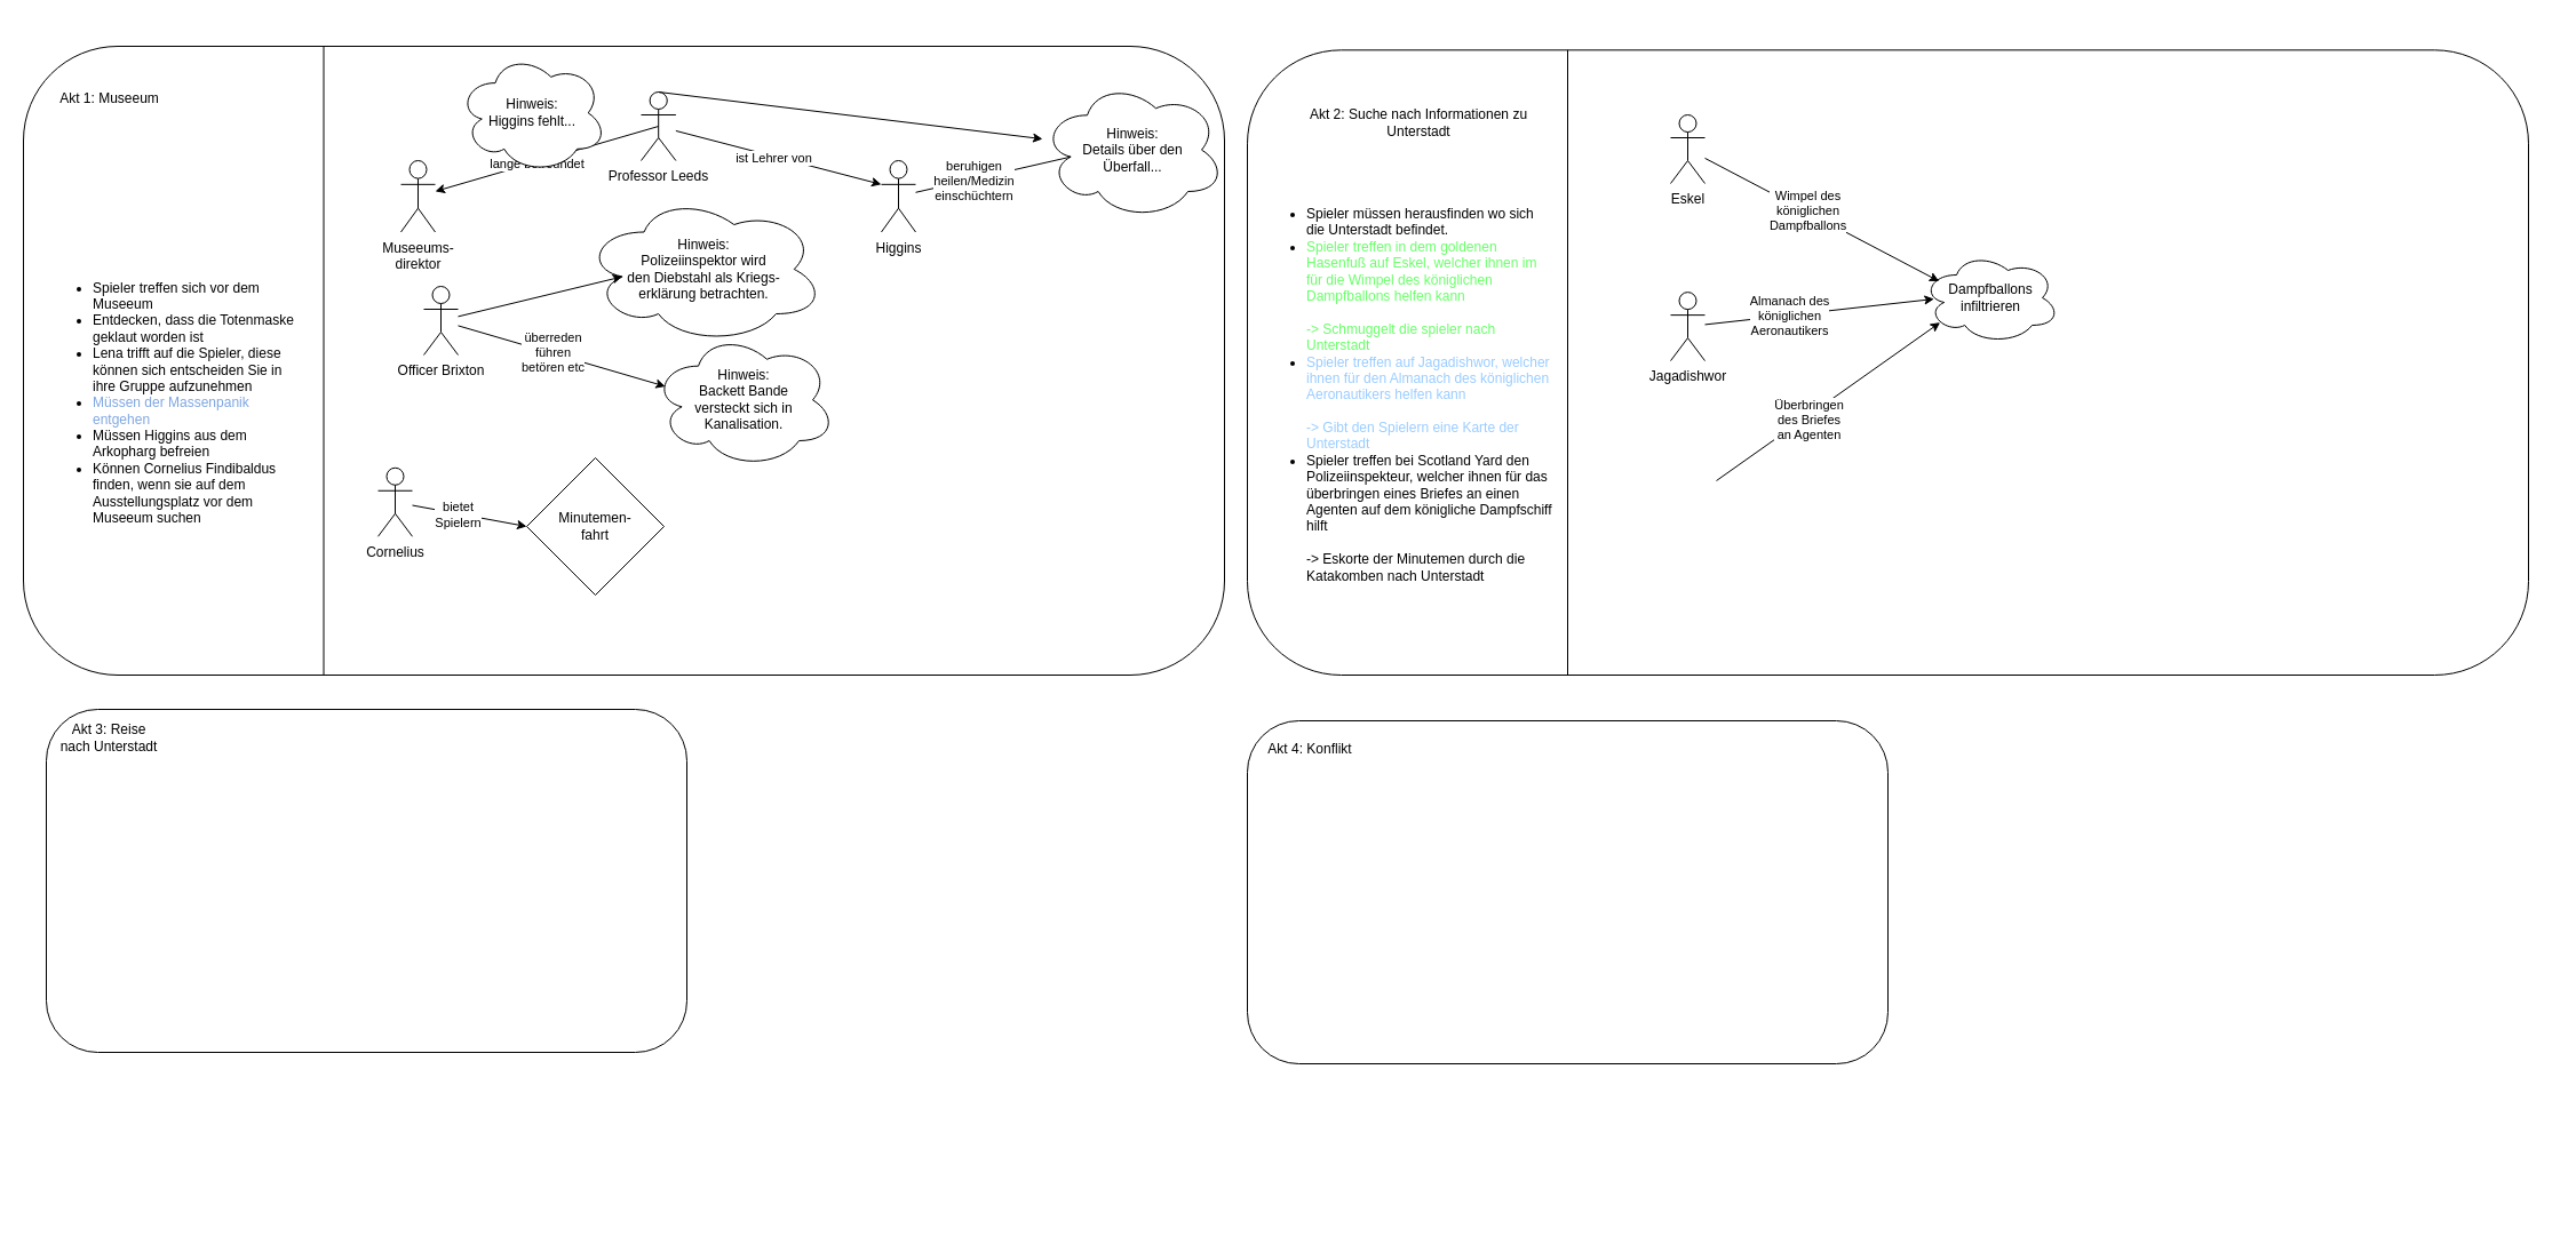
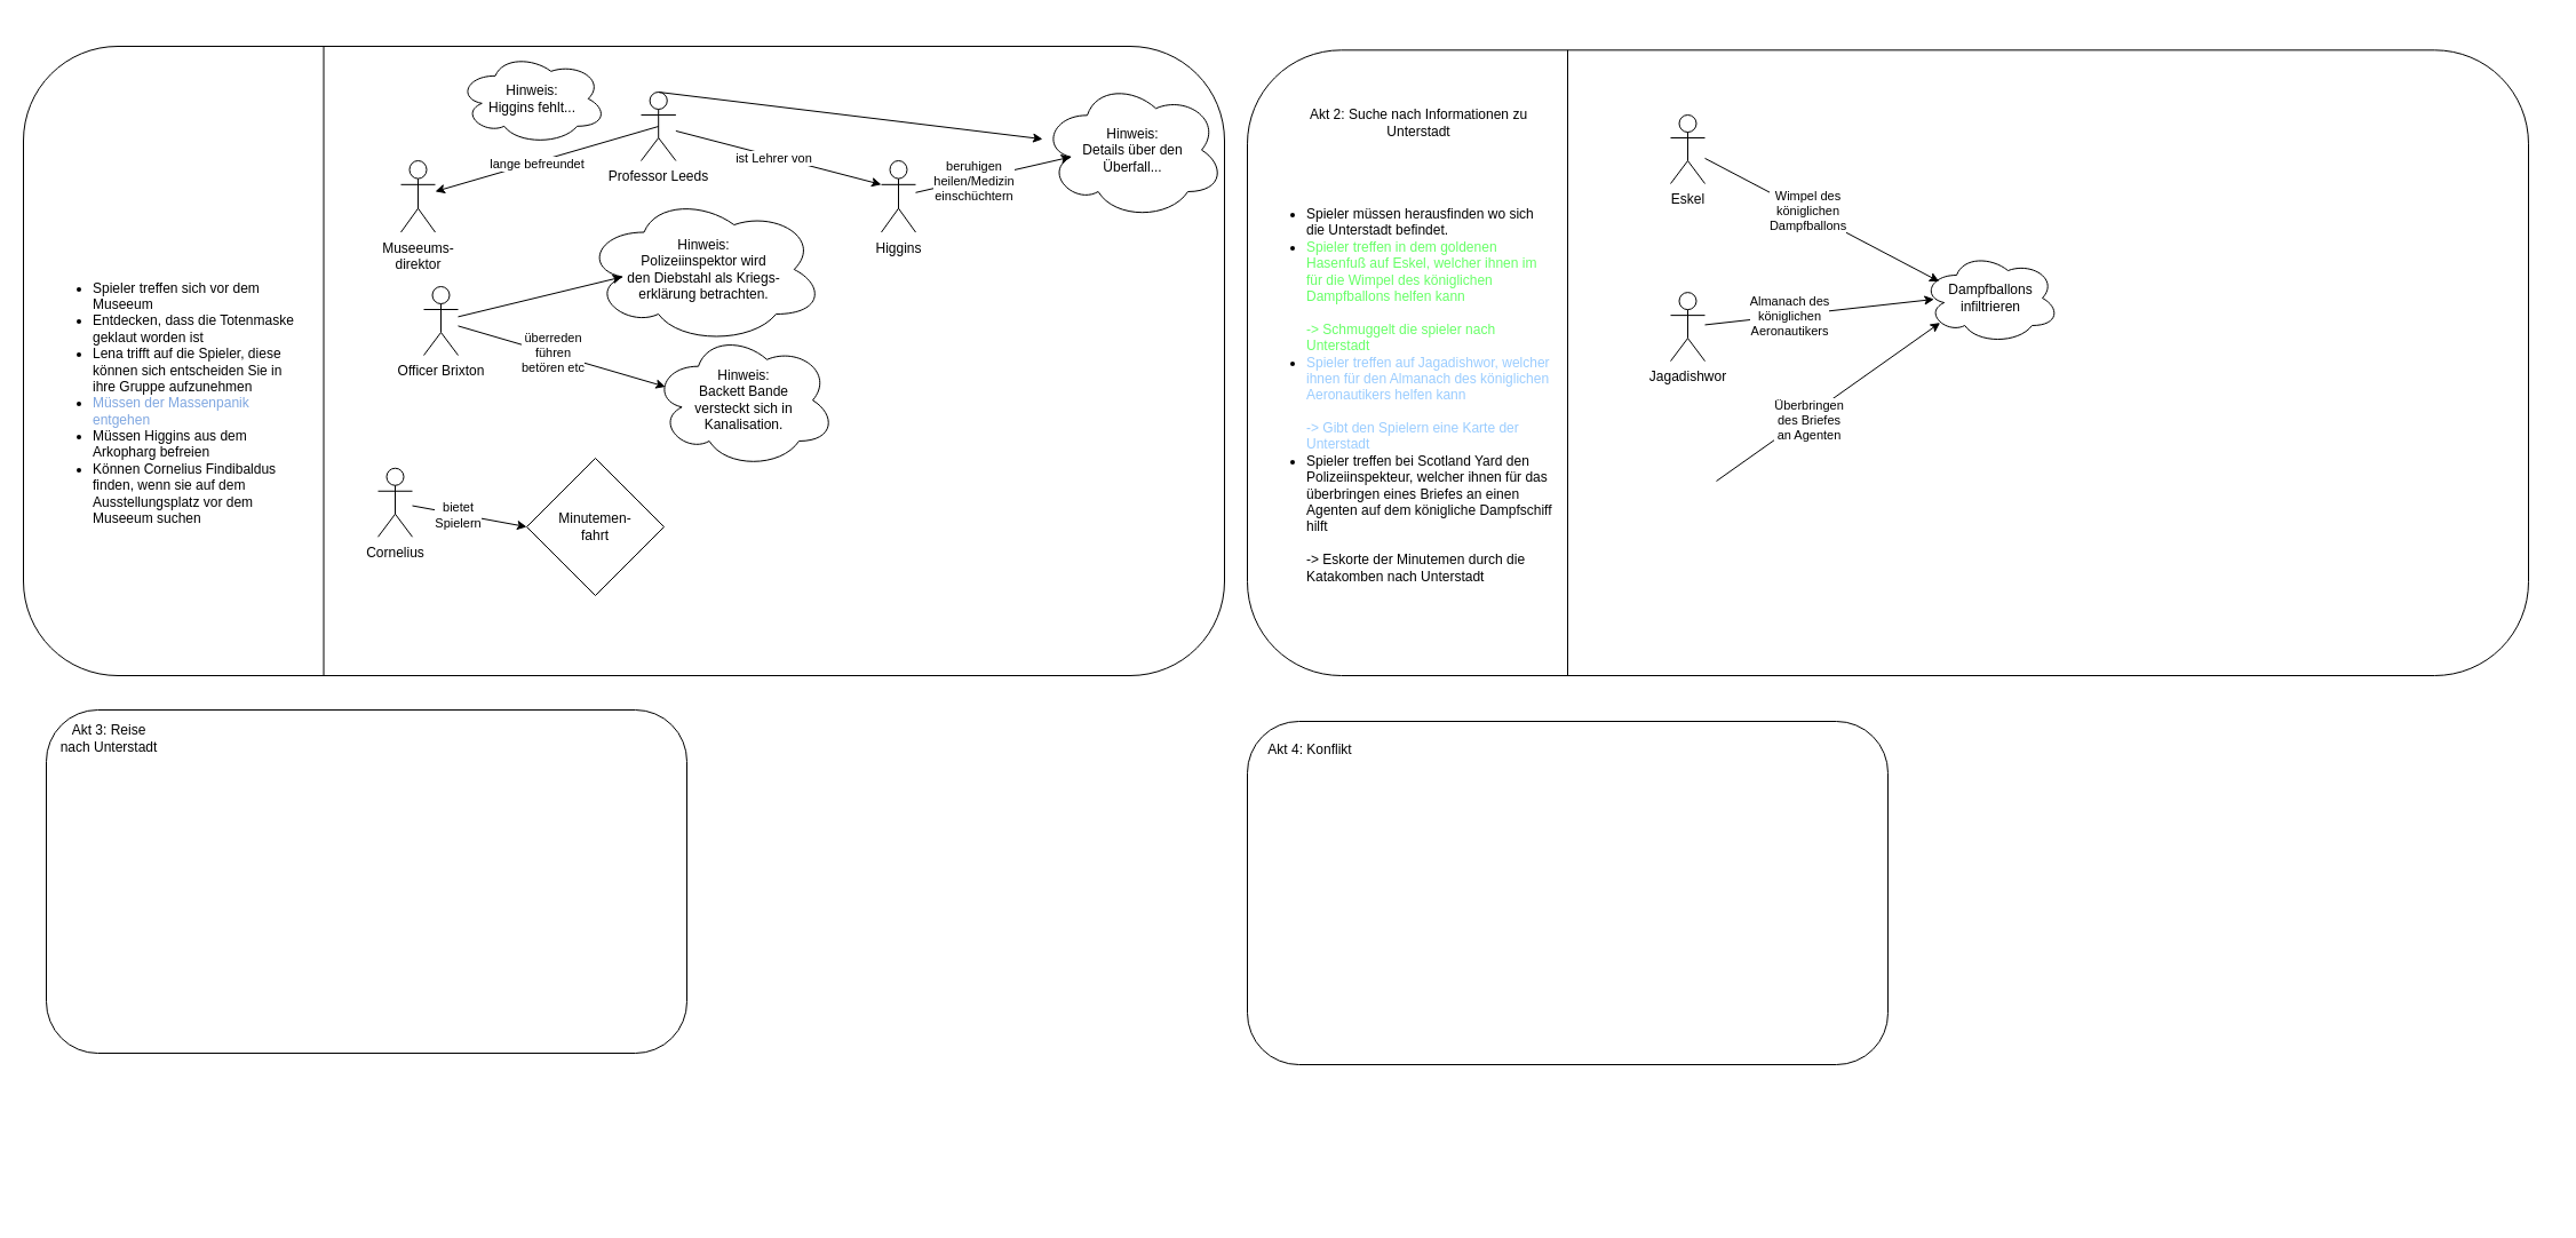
- <mxCell id="6" value="Akt 1: Museeum" style="text;html=1;strokeColor=none;fillColor=none;align=center;verticalAlign=middle;whiteSpace=wrap;rounded=0;" vertex="1" parent="4"><mxGeometry x="18.75" y="18.333" width="112.5" height="55" as="geometry" /></mxCell>
- <mxCell id="29" value="Hinweis:&lt;br&gt;Higgins fehlt..." style="ellipse;shape=cloud;whiteSpace=wrap;html=1;" vertex="1" parent="4"><mxGeometry x="380" y="5.83" width="130" height="105" as="geometry" /></mxCell>
+ <mxCell id="29" value="Hinweis:&lt;br&gt;Higgins fehlt..." style="ellipse;shape=cloud;whiteSpace=wrap;html=1;" vertex="1" parent="4"><mxGeometry x="380" y="5.83" width="130" height="80" as="geometry" /></mxCell>
- <mxCell id="17" style="rounded=0;orthogonalLoop=1;jettySize=auto;html=1;entryX=0.16;entryY=0.55;entryDx=0;entryDy=0;entryPerimeter=0;endArrow=none;" edge="1" parent="4" source="11" target="16"><mxGeometry relative="1" as="geometry" /></mxCell>
+ <mxCell id="17" style="rounded=0;orthogonalLoop=1;jettySize=auto;html=1;entryX=0.16;entryY=0.55;entryDx=0;entryDy=0;entryPerimeter=0;" edge="1" parent="4" source="11" target="16"><mxGeometry relative="1" as="geometry" /></mxCell>
